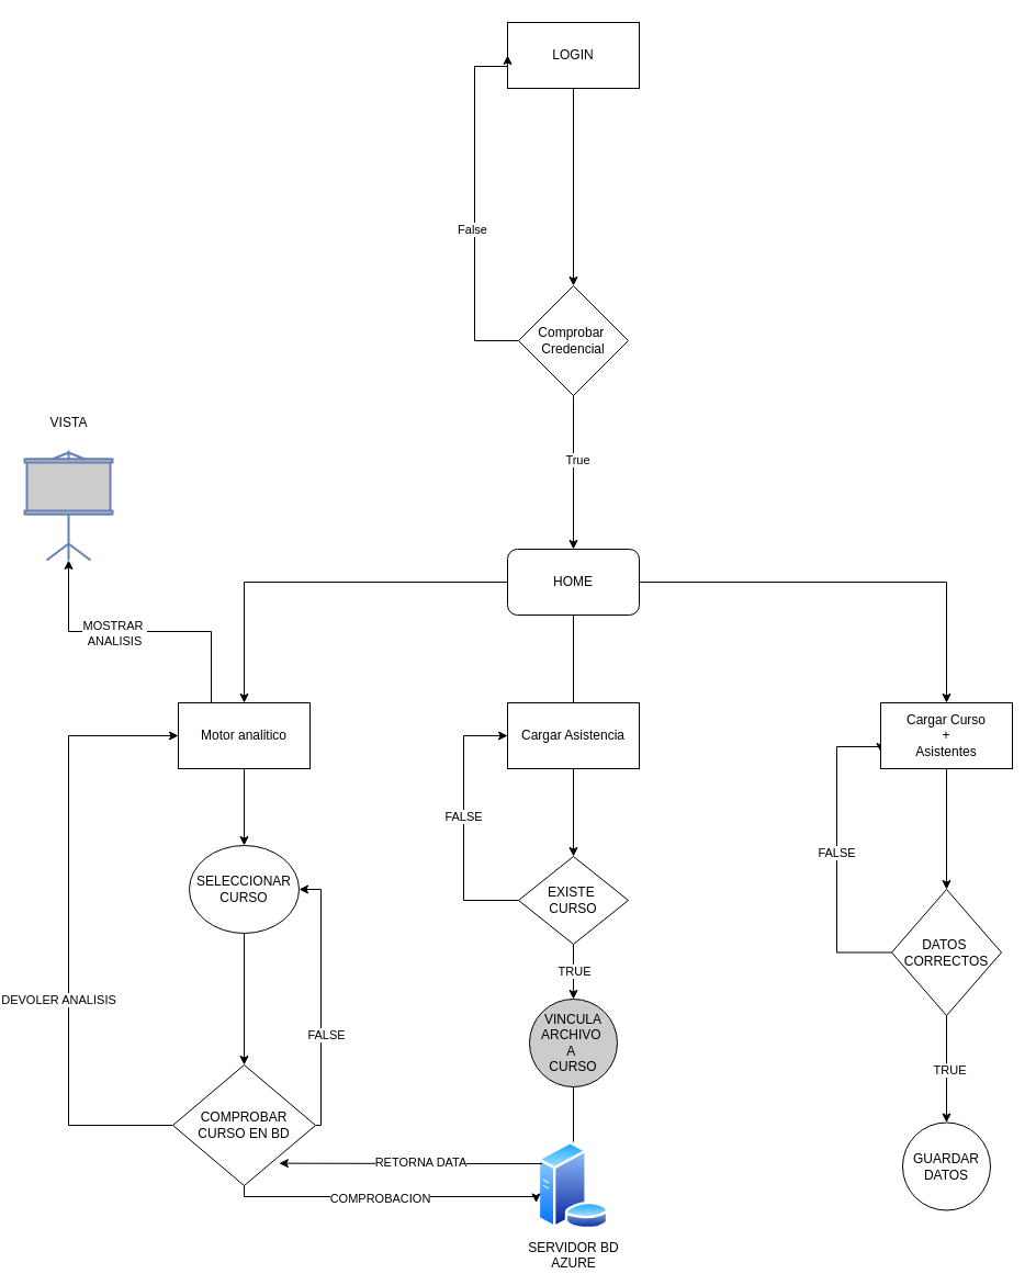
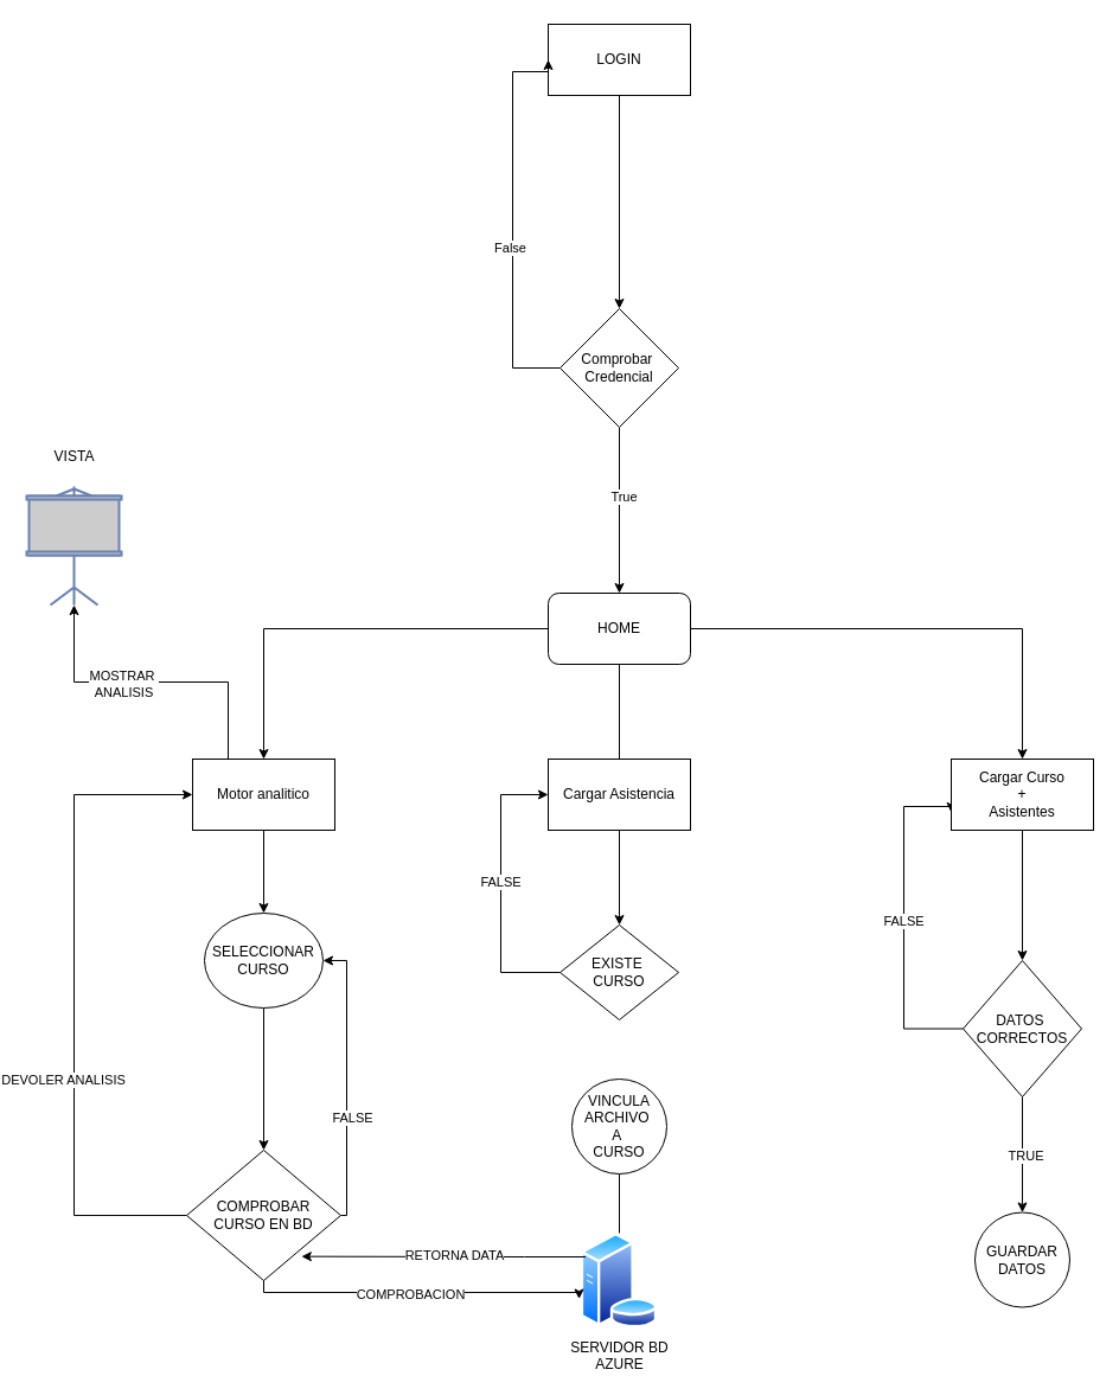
- <mxCell id="22" value="" style="edgeStyle=orthogonalEdgeStyle;rounded=0;orthogonalLoop=1;jettySize=auto;html=1;" edge="1" parent="1" source="26" target="28"><mxGeometry relative="1" as="geometry" /></mxCell>
- <mxCell id="23" value="TRUE" style="edgeLabel;html=1;align=center;verticalAlign=middle;resizable=0;points=[];" vertex="1" connectable="0" parent="22"><mxGeometry x="-0.058" relative="1" as="geometry"><mxPoint as="offset" /></mxGeometry></mxCell>
- <mxCell id="28" value="VINCULA&lt;br&gt;ARCHIVO&amp;nbsp;&lt;br&gt;A&amp;nbsp;&lt;br&gt;CURSO" style="ellipse;whiteSpace=wrap;html=1;rounded=0;fillColor=#cccccc;" vertex="1" parent="1"><mxGeometry x="480" y="910" width="80" height="80" as="geometry" /></mxCell>
+ <mxCell id="28" value="VINCULA&lt;br&gt;ARCHIVO&amp;nbsp;&lt;br&gt;A&amp;nbsp;&lt;br&gt;CURSO" style="ellipse;whiteSpace=wrap;html=1;rounded=0;" vertex="1" parent="1"><mxGeometry x="480" y="910" width="80" height="80" as="geometry" /></mxCell>
